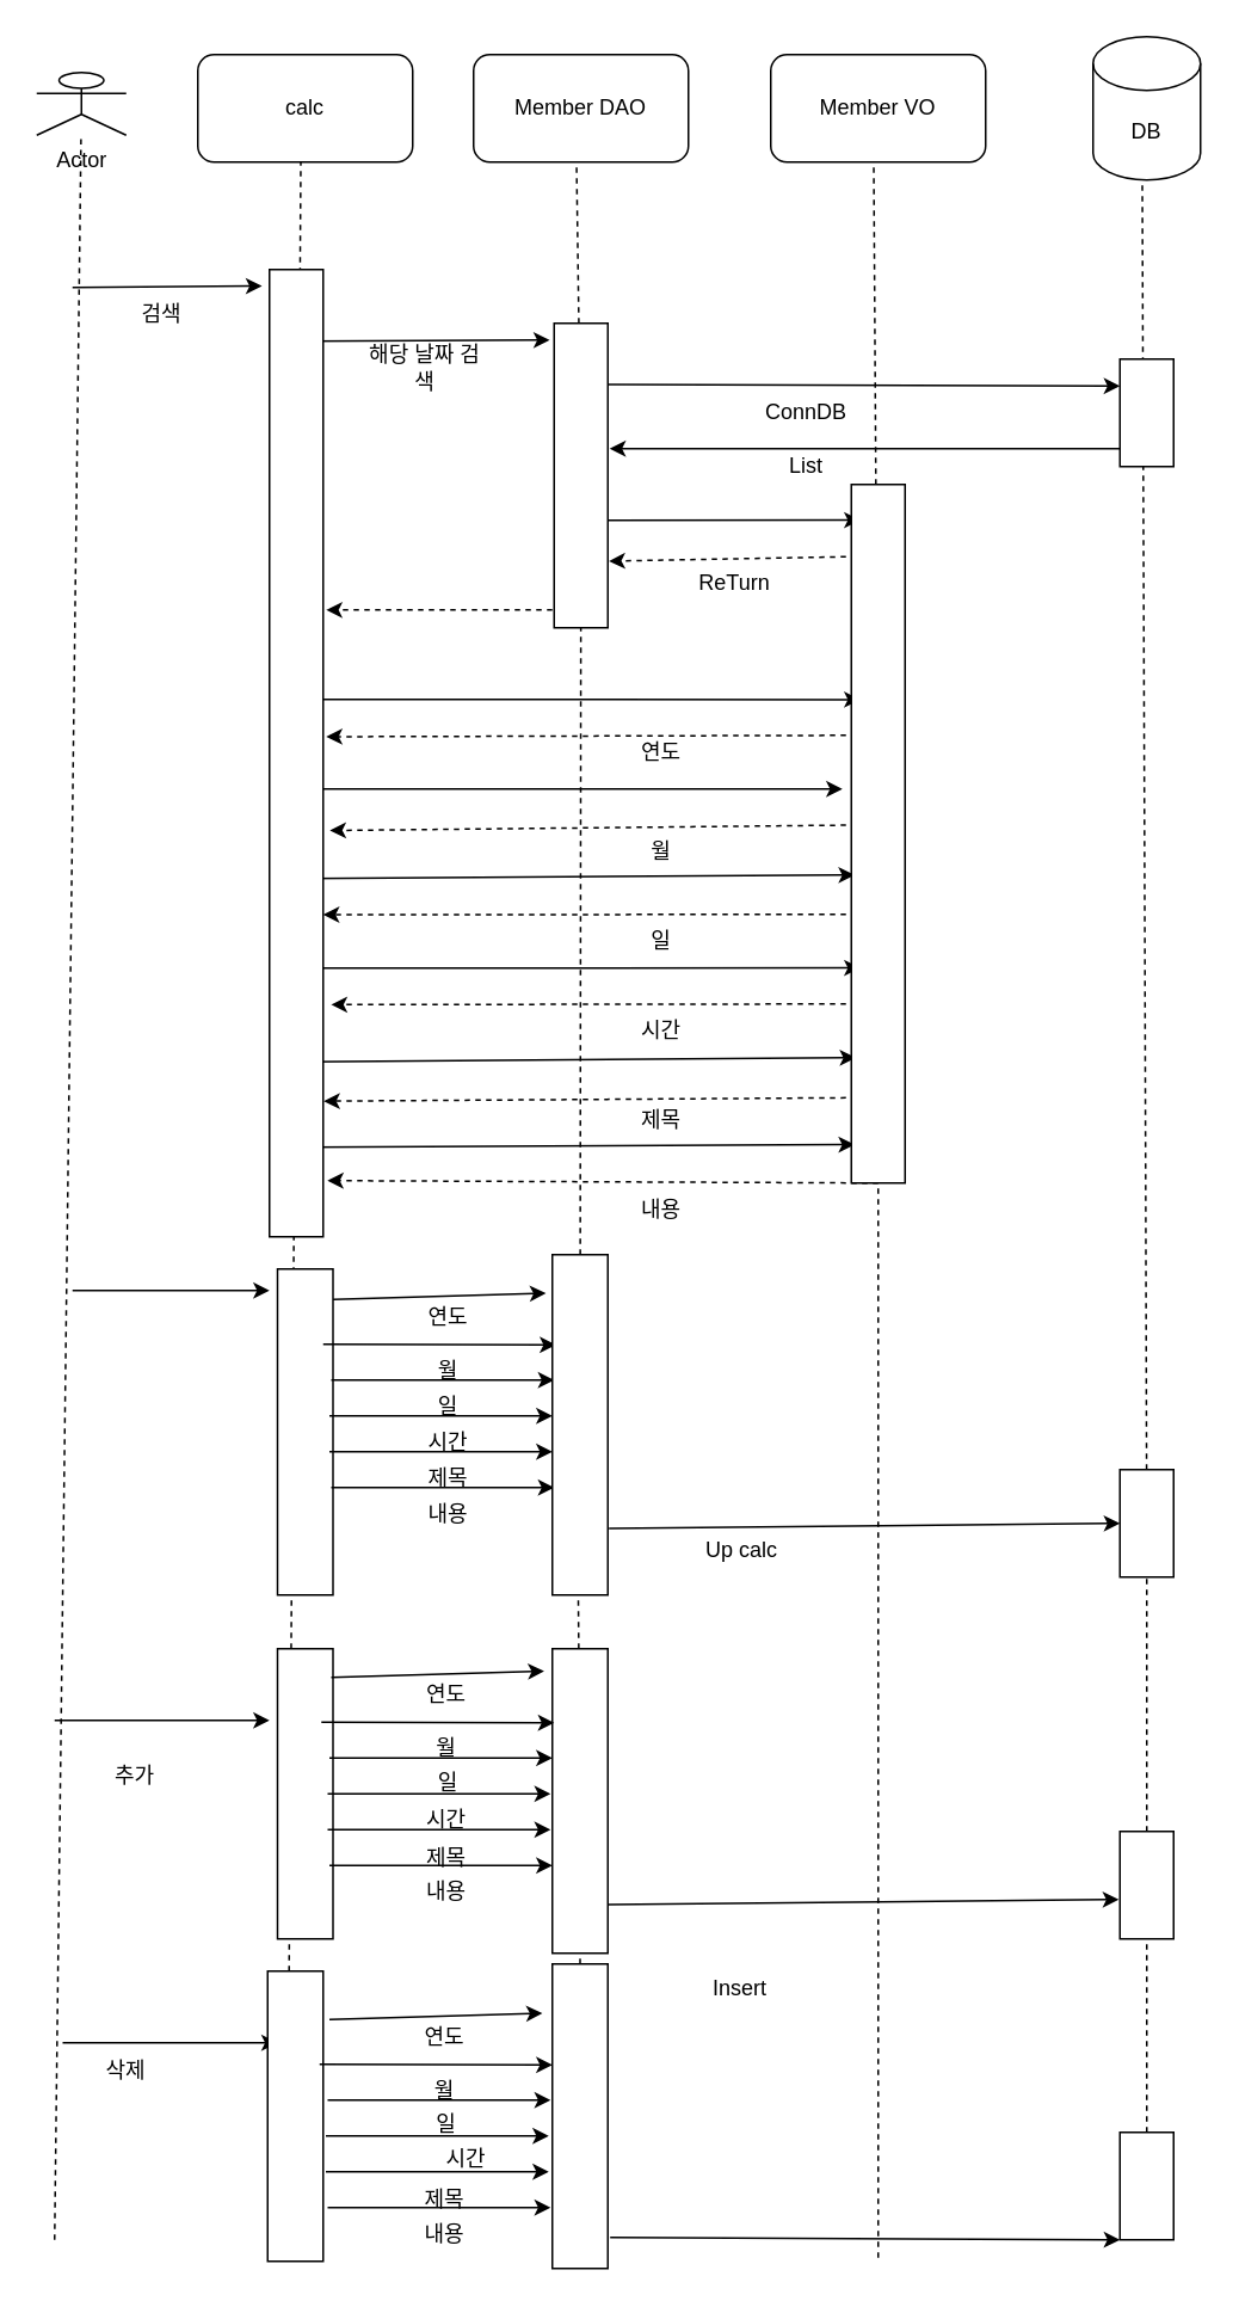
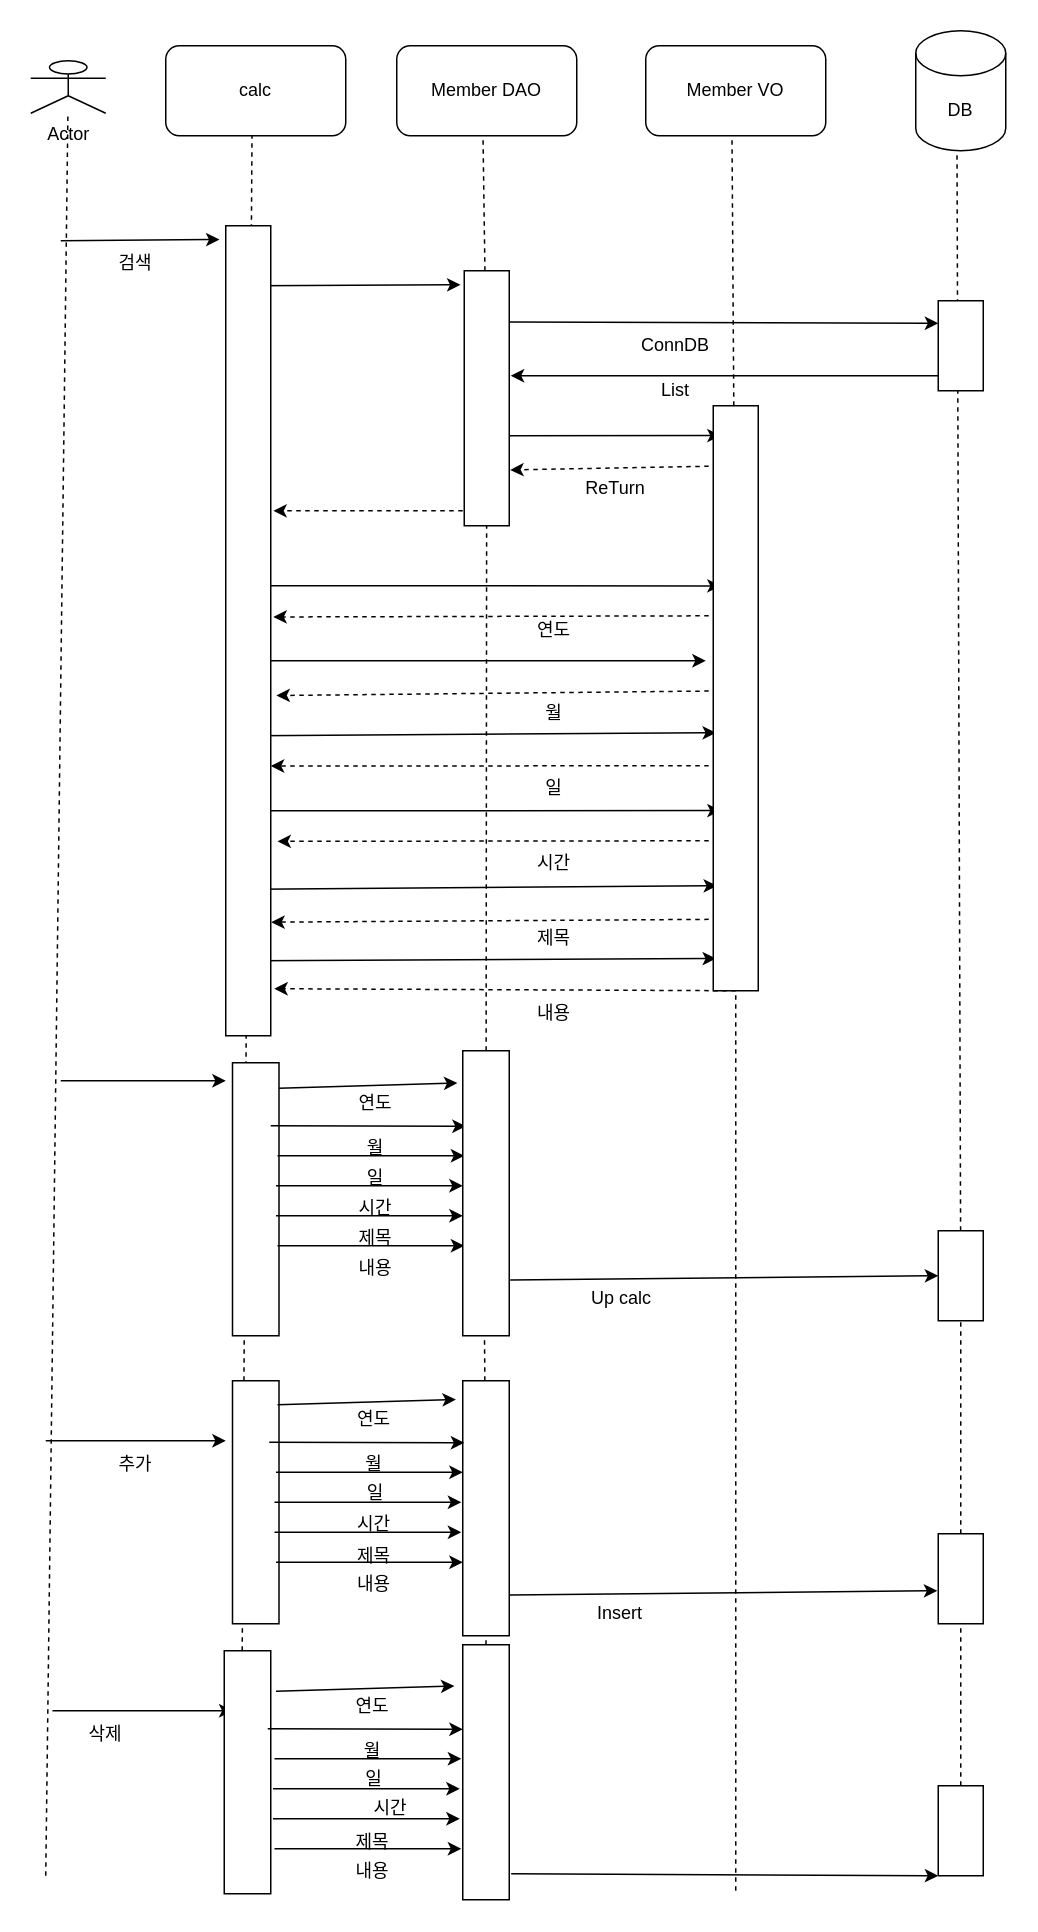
- <mxCell id="38" value="해당 날짜 검색" style="text;html=1;strokeColor=none;fillColor=none;align=center;verticalAlign=middle;whiteSpace=wrap;rounded=0;" vertex="1" parent="1"><mxGeometry x="204" y="190" width="66" height="30" as="geometry" /></mxCell>
- <mxCell id="85" value="추가" style="text;html=1;strokeColor=none;fillColor=none;align=center;verticalAlign=middle;whiteSpace=wrap;rounded=0;" vertex="1" parent="1"><mxGeometry x="45" y="976" width="60" height="30" as="geometry" /></mxCell>
+ <mxCell id="85" value="추가" style="text;html=1;strokeColor=none;fillColor=none;align=center;verticalAlign=middle;whiteSpace=wrap;rounded=0;" vertex="1" parent="1"><mxGeometry x="60" y="961" width="60" height="30" as="geometry" /></mxCell>
- <mxCell id="87" value="Insert" style="text;html=1;strokeColor=none;fillColor=none;align=center;verticalAlign=middle;whiteSpace=wrap;rounded=0;" vertex="1" parent="1"><mxGeometry x="383.38" y="1095" width="60" height="30" as="geometry" /></mxCell>
+ <mxCell id="87" value="Insert" style="text;html=1;strokeColor=none;fillColor=none;align=center;verticalAlign=middle;whiteSpace=wrap;rounded=0;" vertex="1" parent="1"><mxGeometry x="383.38" y="1060" width="60" height="30" as="geometry" /></mxCell>
